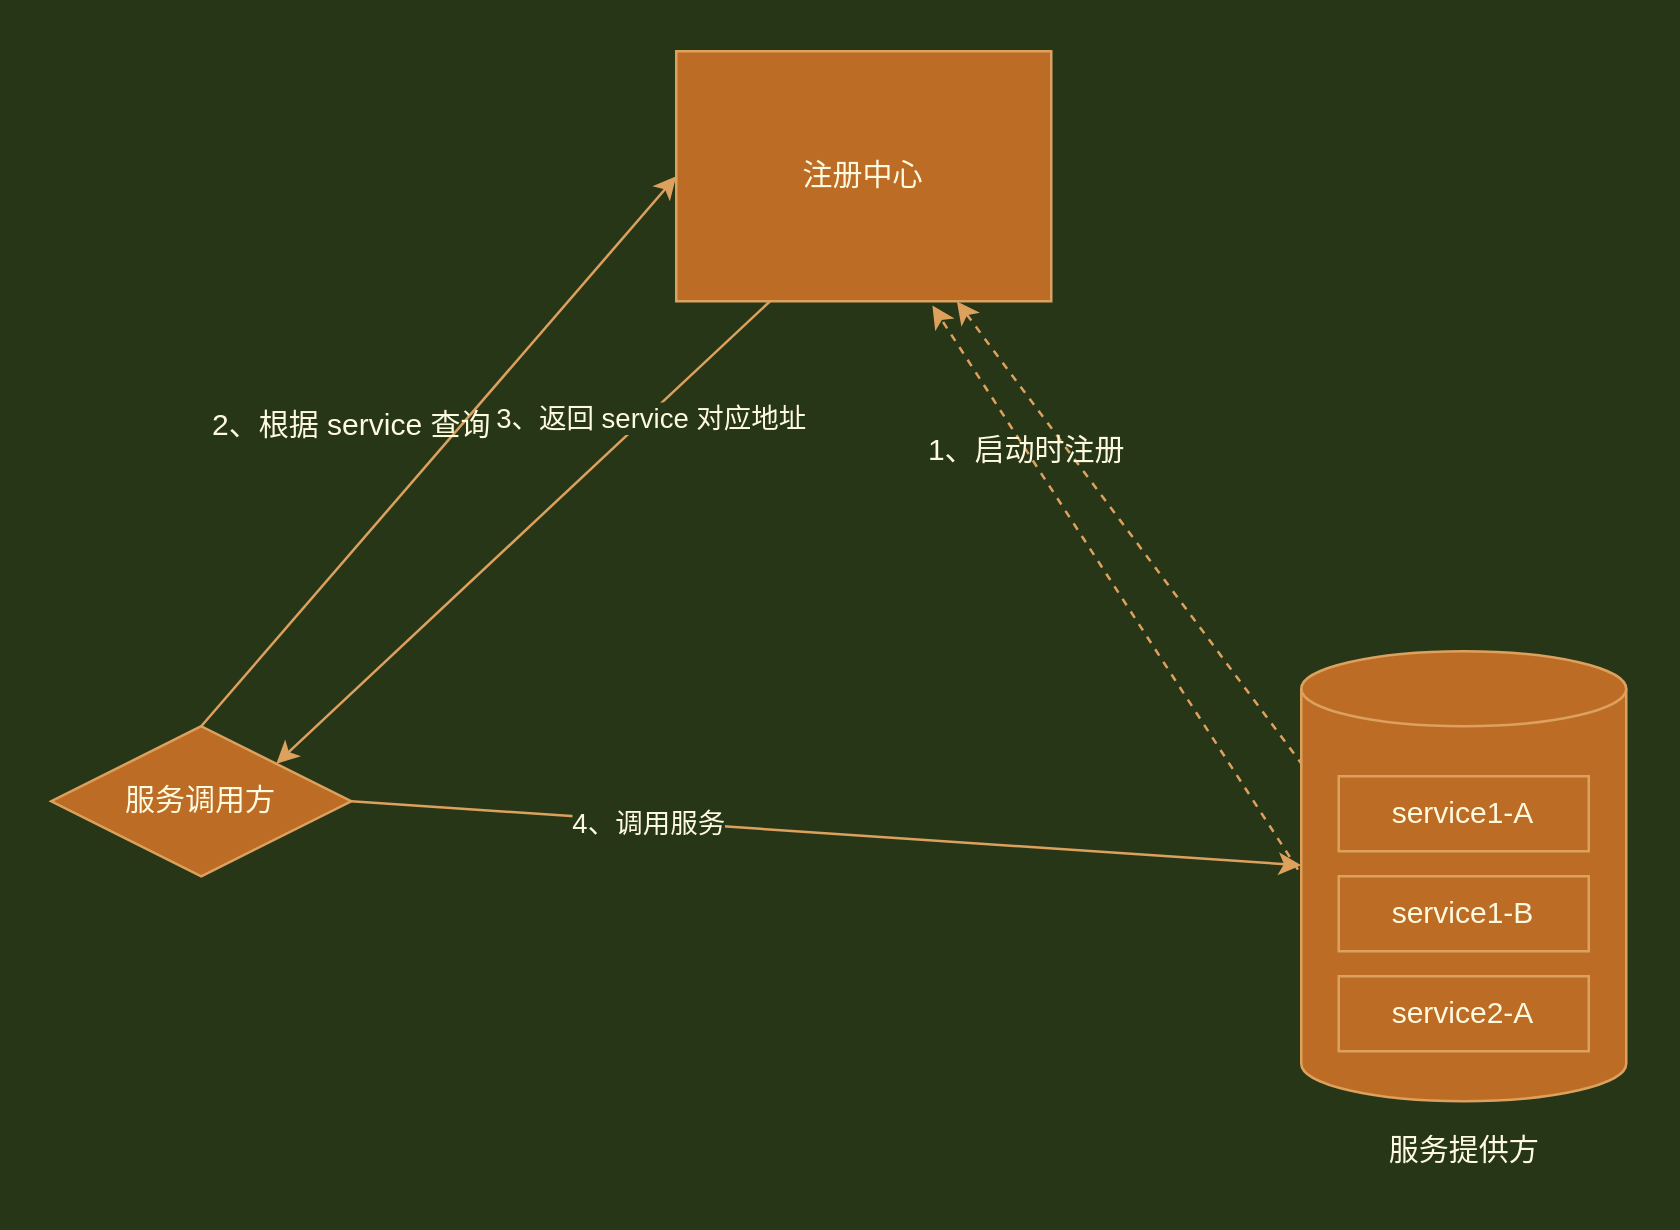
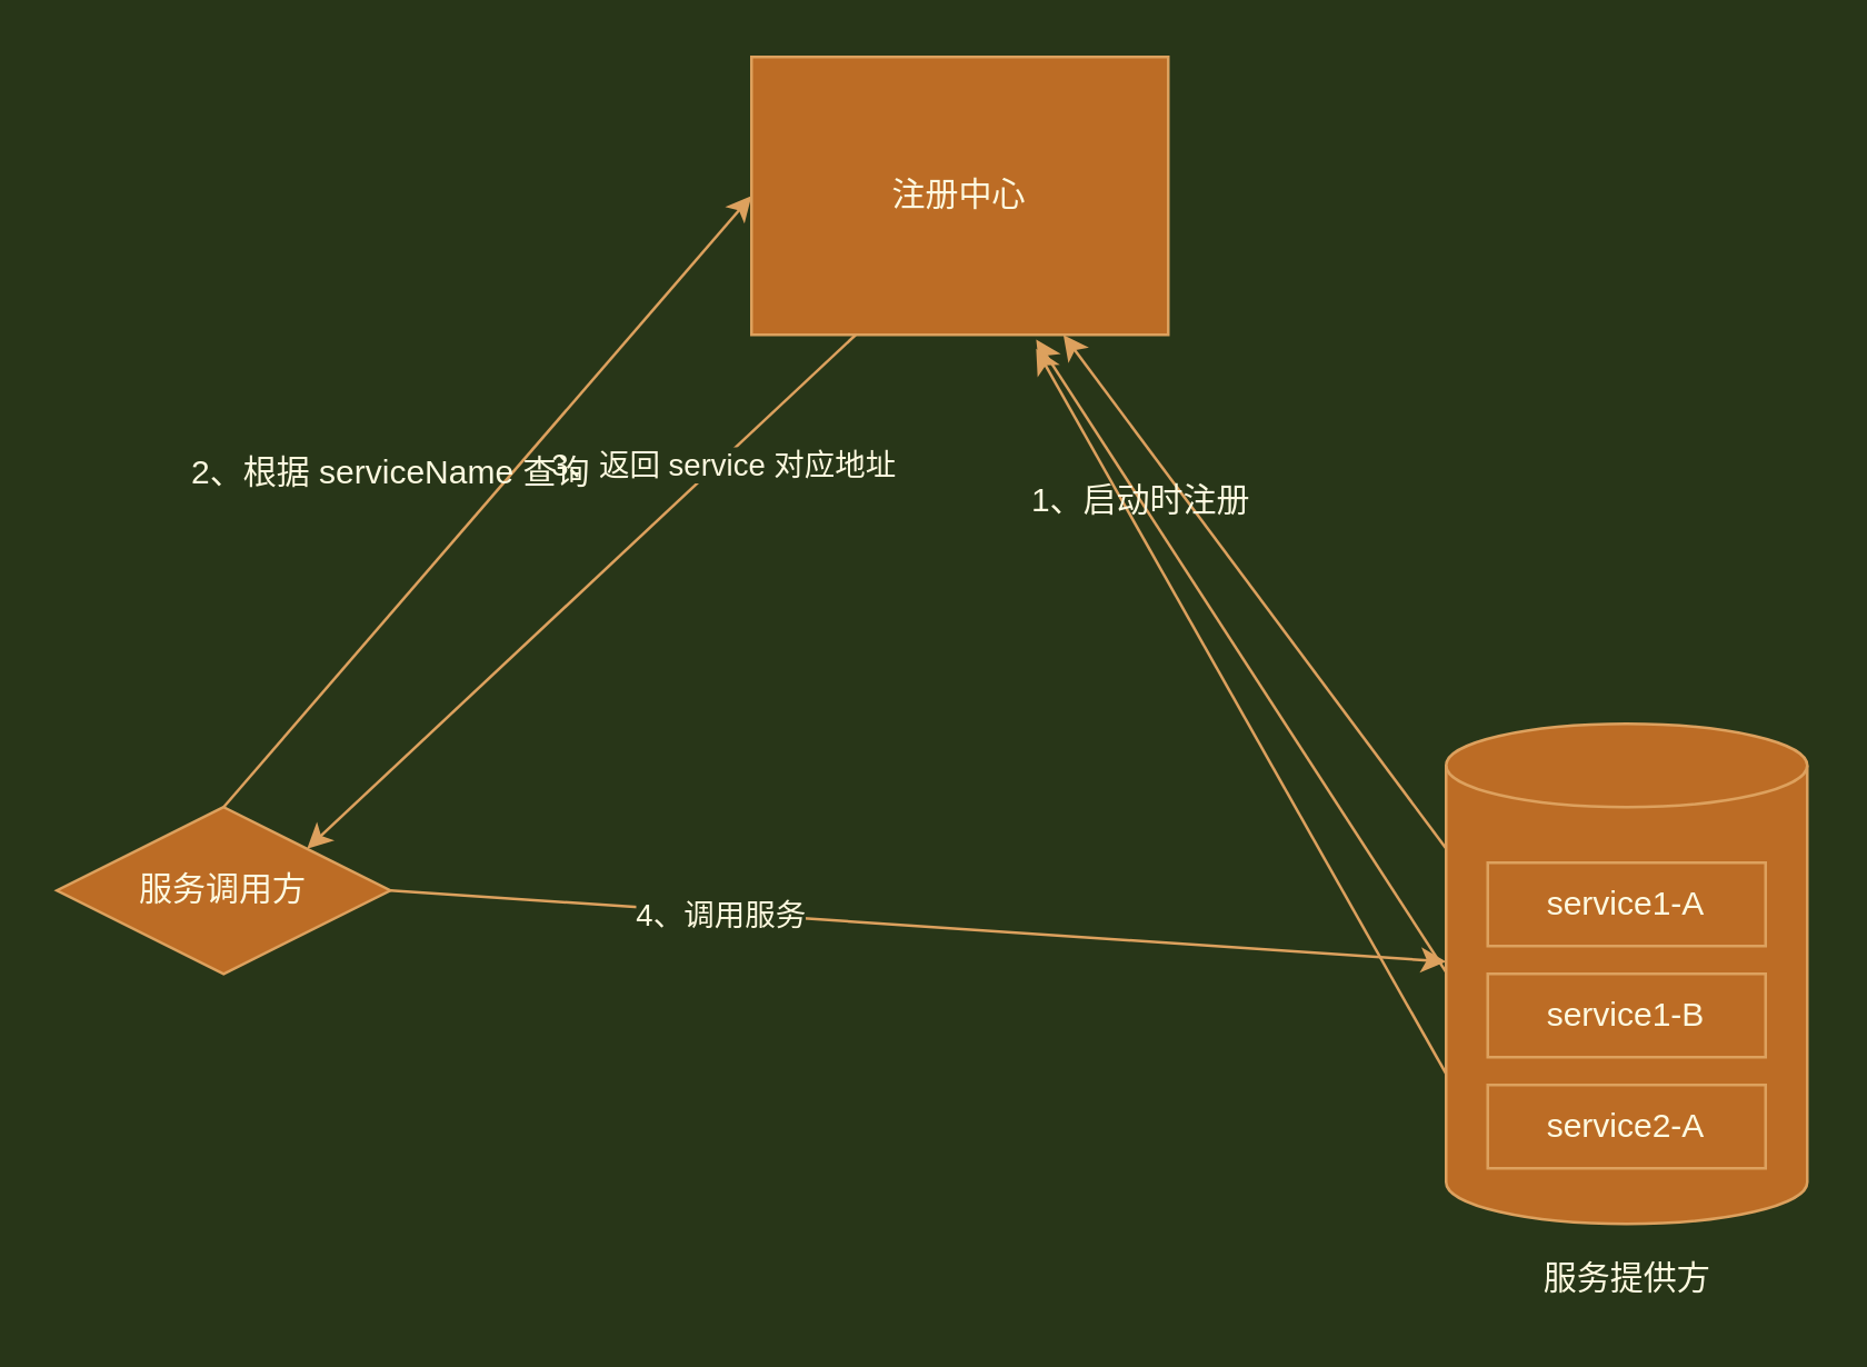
- <mxCell id="13" value="2、根据 service 查询" style="text;html=1;align=center;verticalAlign=middle;resizable=0;points=[];autosize=1;fontColor=#FEFAE0;" vertex="1" parent="1"><mxGeometry x="60" y="160" width="160" height="20" as="geometry" /></mxCell>
+ <mxCell id="13" value="2、根据 serviceName 查询" style="text;html=1;align=center;verticalAlign=middle;resizable=0;points=[];autosize=1;fontColor=#FEFAE0;" vertex="1" parent="1"><mxGeometry x="60" y="160" width="160" height="20" as="geometry" /></mxCell>
- <mxCell id="9" style="edgeStyle=none;rounded=0;orthogonalLoop=1;jettySize=auto;html=1;exitX=0;exitY=0.5;exitDx=0;exitDy=0;labelBackgroundColor=#283618;strokeColor=#DDA15E;fontColor=#FEFAE0;dashed=1;" edge="1" parent="1" source="18" target="4"><mxGeometry relative="1" as="geometry" /></mxCell>
+ <mxCell id="9" style="edgeStyle=none;rounded=0;orthogonalLoop=1;jettySize=auto;html=1;exitX=0;exitY=0.5;exitDx=0;exitDy=0;labelBackgroundColor=#283618;strokeColor=#DDA15E;fontColor=#FEFAE0;" edge="1" parent="1" source="18" target="4"><mxGeometry relative="1" as="geometry" /></mxCell>
+ <mxCell id="11" style="edgeStyle=none;rounded=0;orthogonalLoop=1;jettySize=auto;html=1;exitX=0;exitY=0.75;exitDx=0;exitDy=0;entryX=0.683;entryY=1.05;entryDx=0;entryDy=0;entryPerimeter=0;labelBackgroundColor=#283618;strokeColor=#DDA15E;fontColor=#FEFAE0;" edge="1" parent="1" source="20" target="4"><mxGeometry relative="1" as="geometry" /></mxCell>
- <mxCell id="10" style="edgeStyle=none;rounded=0;orthogonalLoop=1;jettySize=auto;html=1;exitX=0;exitY=0.75;exitDx=0;exitDy=0;entryX=0.683;entryY=1.017;entryDx=0;entryDy=0;entryPerimeter=0;labelBackgroundColor=#283618;strokeColor=#DDA15E;fontColor=#FEFAE0;dashed=1;" edge="1" parent="1" source="19" target="4"><mxGeometry relative="1" as="geometry" /></mxCell>
+ <mxCell id="10" style="edgeStyle=none;rounded=0;orthogonalLoop=1;jettySize=auto;html=1;exitX=0;exitY=0.75;exitDx=0;exitDy=0;entryX=0.683;entryY=1.017;entryDx=0;entryDy=0;entryPerimeter=0;labelBackgroundColor=#283618;strokeColor=#DDA15E;fontColor=#FEFAE0;" edge="1" parent="1" source="19" target="4"><mxGeometry relative="1" as="geometry" /></mxCell>
